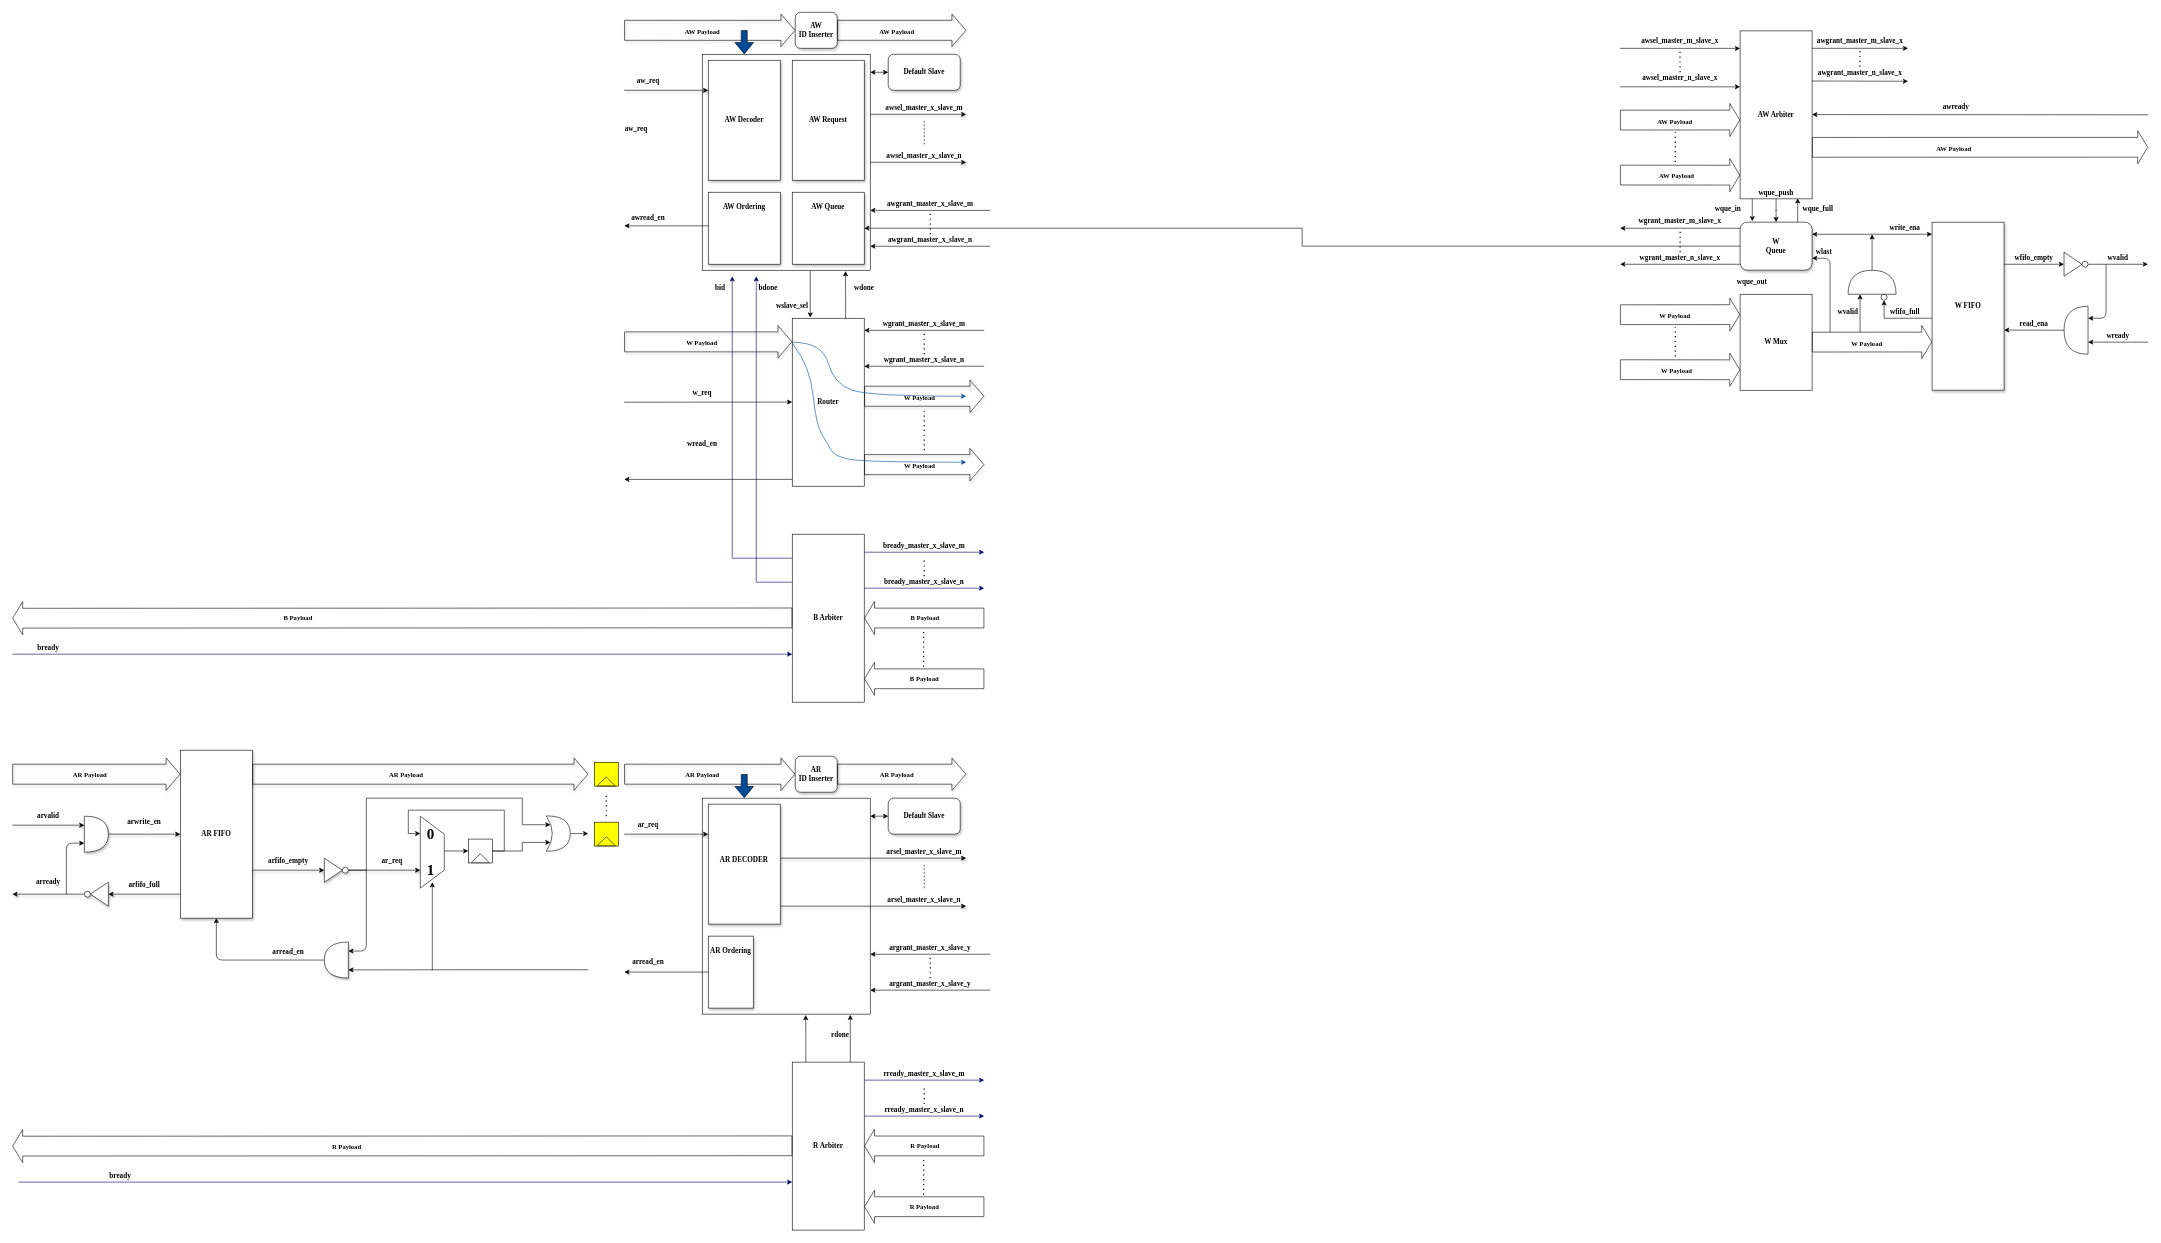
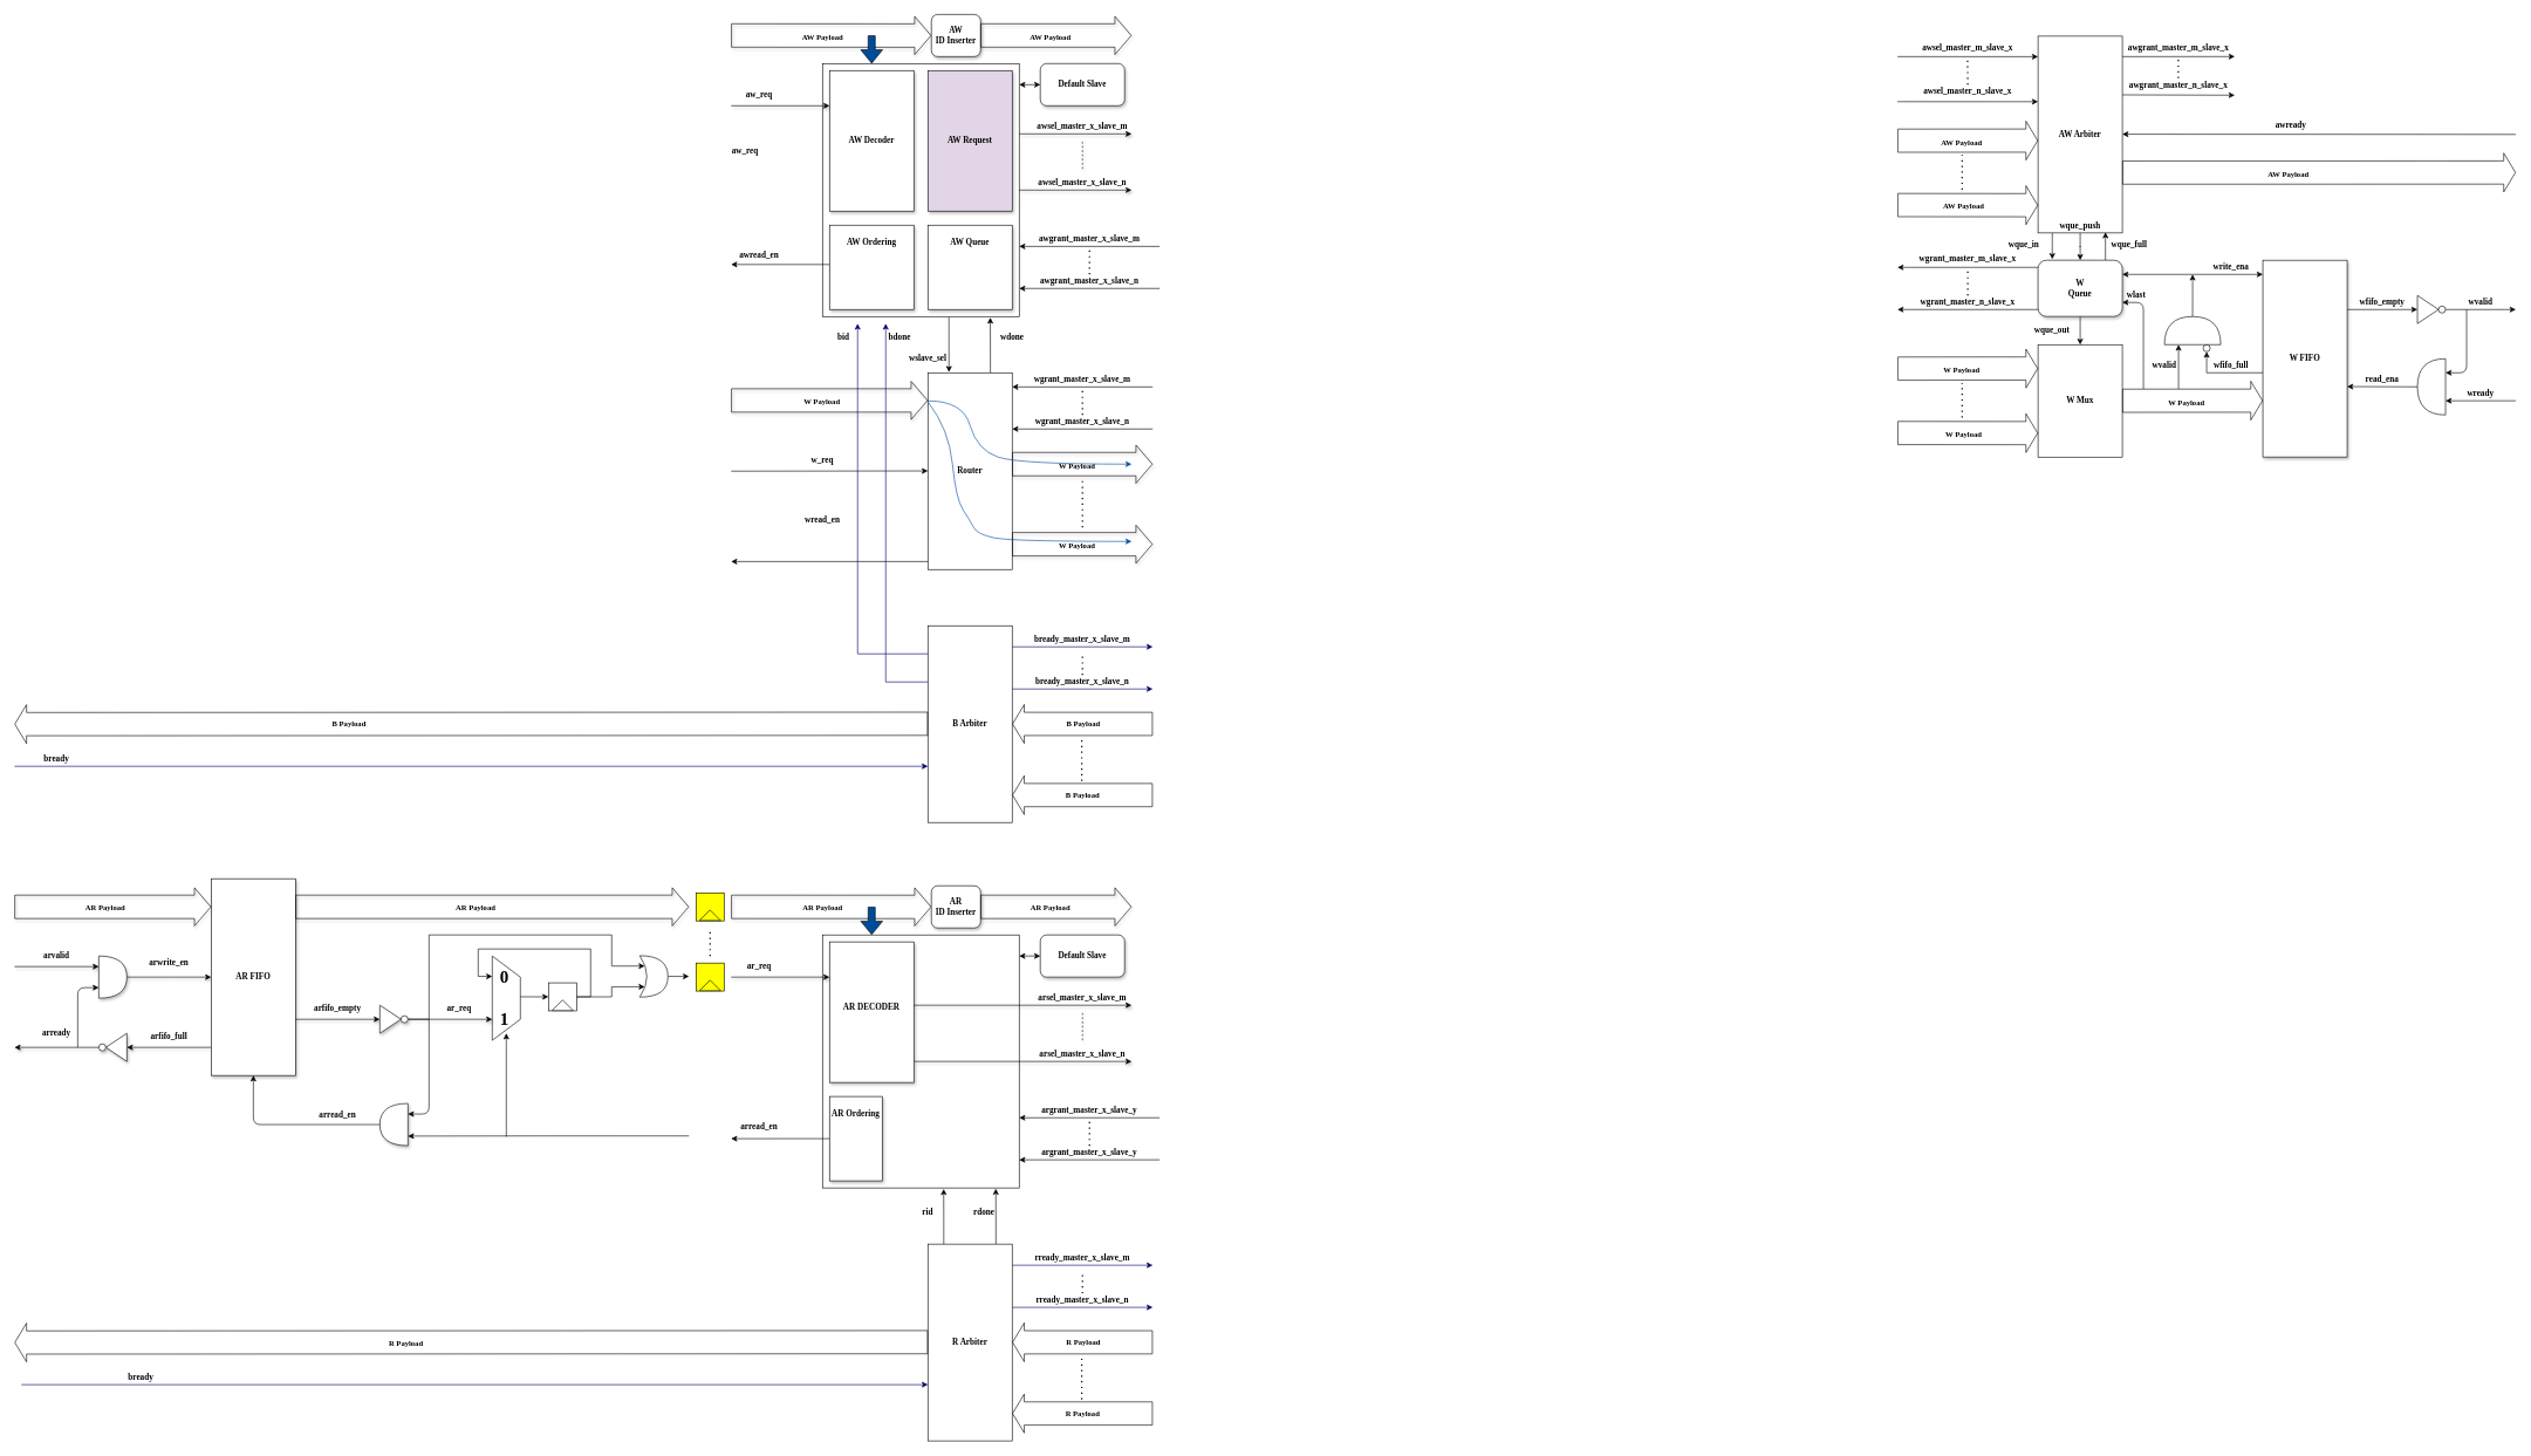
- <mxCell id="163" value="&lt;font face=&quot;Times New Roman&quot;&gt;&lt;b&gt;AW Request&lt;br&gt;&lt;/b&gt;&lt;/font&gt;" style="rounded=0;whiteSpace=wrap;html=1;shadow=1;" vertex="1" parent="1"><mxGeometry x="1320" y="99.92" width="120" height="200" as="geometry" /></mxCell>
+ <mxCell id="163" value="&lt;font face=&quot;Times New Roman&quot;&gt;&lt;b&gt;AW Request&lt;br&gt;&lt;/b&gt;&lt;/font&gt;" style="rounded=0;whiteSpace=wrap;html=1;shadow=1;fillColor=#e1d5e7;" vertex="1" parent="1"><mxGeometry x="1320" y="99.92" width="120" height="200" as="geometry" /></mxCell>
- <mxCell id="184" value="" style="edgeStyle=orthogonalEdgeStyle;rounded=0;orthogonalLoop=1;jettySize=auto;html=1;" edge="1" parent="1" source="188" target="17"><mxGeometry relative="1" as="geometry" /></mxCell>
+ <mxCell id="184" value="" style="edgeStyle=orthogonalEdgeStyle;rounded=0;orthogonalLoop=1;jettySize=auto;html=1;" edge="1" parent="1" source="188" target="189"><mxGeometry relative="1" as="geometry" /></mxCell>
+ <mxCell id="118" value="&lt;font face=&quot;Times New Roman&quot;&gt;&lt;b&gt;rid&lt;/b&gt;&lt;/font&gt;" style="text;html=1;strokeColor=none;fillColor=none;align=center;verticalAlign=middle;whiteSpace=wrap;rounded=0;shadow=1;" vertex="1" parent="1"><mxGeometry x="1300" y="1713.5" width="40" height="20" as="geometry" /></mxCell>
